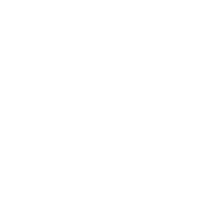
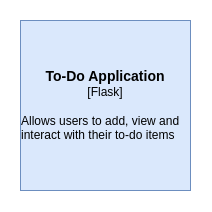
+ <mxCell id="2" value="&lt;b&gt;&lt;font style=&quot;font-size: 14px&quot;&gt;To-Do Application&lt;br&gt;&lt;/font&gt;&lt;/b&gt;[Flask]&lt;br&gt;&lt;br&gt;&lt;div style=&quot;text-align: left&quot;&gt;&lt;span&gt;Allows users to add, view and interact with their to-do items&lt;/span&gt;&lt;/div&gt;" style="whiteSpace=wrap;html=1;aspect=fixed;fillColor=#dae8fc;strokeColor=#6c8ebf;" vertex="1" parent="1"><mxGeometry x="20" y="20" width="170" height="170" as="geometry" /></mxCell>
